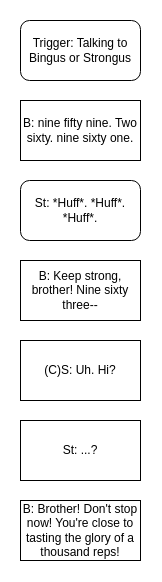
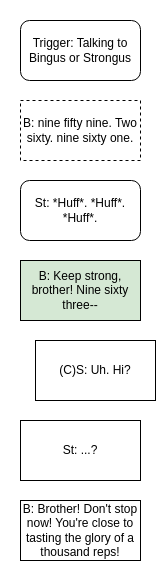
- <mxCell id="3" value="B: nine fifty nine. Two sixty. nine sixty one." style="rounded=0;whiteSpace=wrap;html=1;" vertex="1" parent="1"><mxGeometry x="20" y="100" width="120" height="60" as="geometry" /></mxCell>
+ <mxCell id="3" value="B: nine fifty nine. Two sixty. nine sixty one." style="rounded=0;whiteSpace=wrap;html=1;dashed=1;" vertex="1" parent="1"><mxGeometry x="20" y="100" width="120" height="60" as="geometry" /></mxCell>
- <mxCell id="5" value="B: Keep strong, brother! Nine sixty three--" style="rounded=0;whiteSpace=wrap;html=1;" vertex="1" parent="1"><mxGeometry x="20" y="260" width="120" height="60" as="geometry" /></mxCell>
+ <mxCell id="5" value="B: Keep strong, brother! Nine sixty three--" style="rounded=0;whiteSpace=wrap;html=1;fillColor=#d5e8d4;" vertex="1" parent="1"><mxGeometry x="20" y="260" width="120" height="60" as="geometry" /></mxCell>
- <mxCell id="6" value="(C)S: Uh. Hi?" style="rounded=0;whiteSpace=wrap;html=1;" vertex="1" parent="1"><mxGeometry x="20" y="340" width="120" height="60" as="geometry" /></mxCell>
+ <mxCell id="6" value="(C)S: Uh. Hi?" style="rounded=0;whiteSpace=wrap;html=1;" vertex="1" parent="1"><mxGeometry x="35" y="340" width="120" height="60" as="geometry" /></mxCell>
